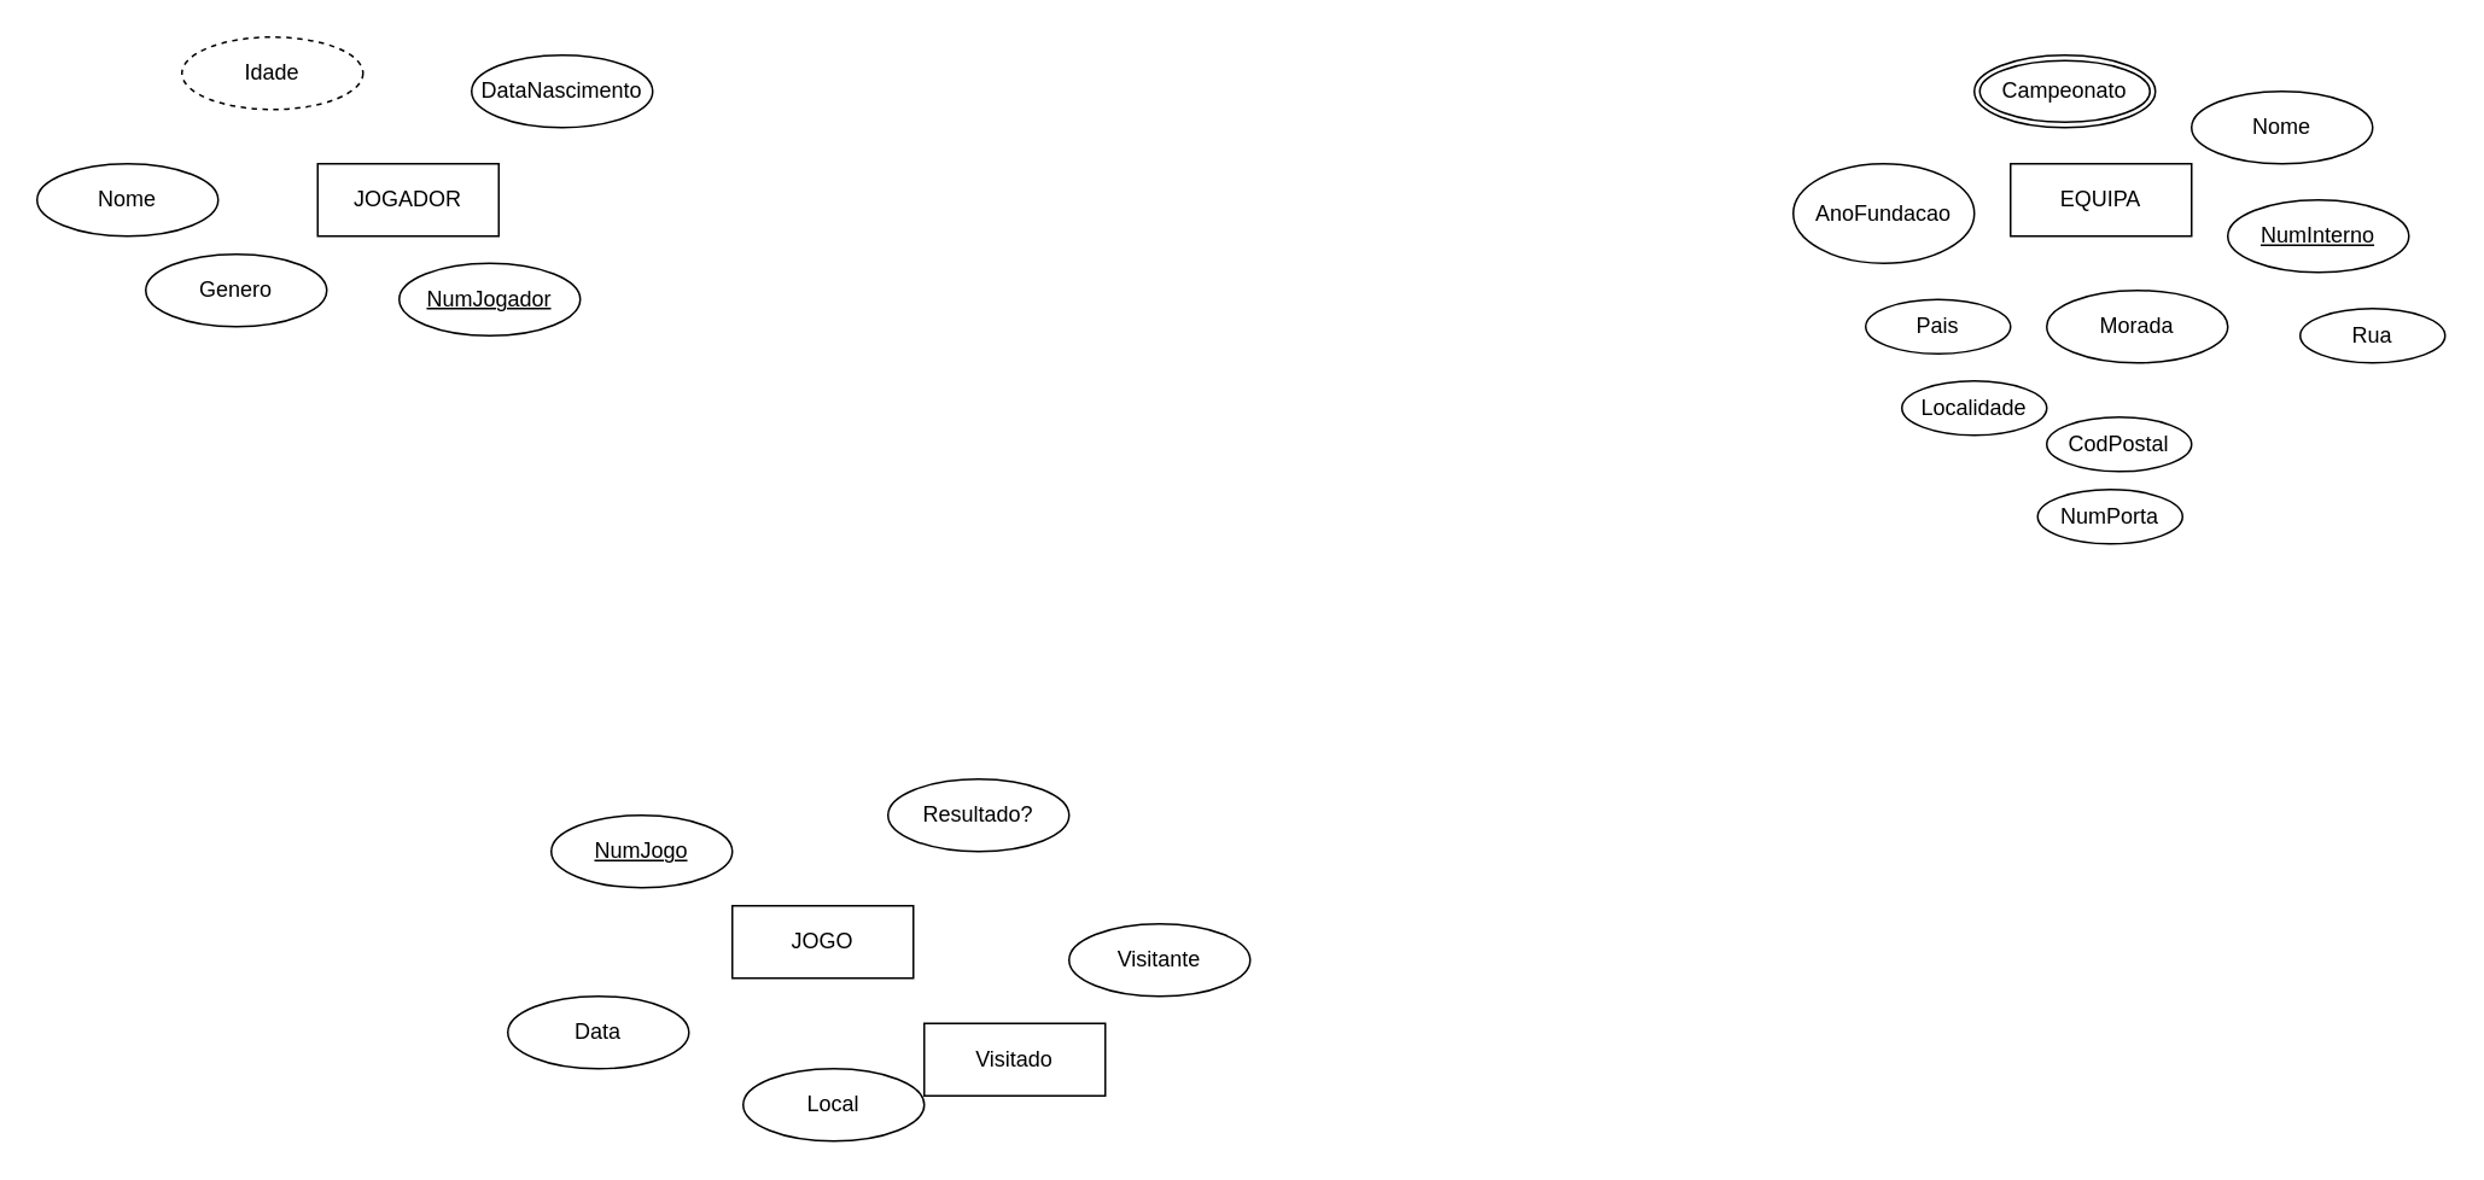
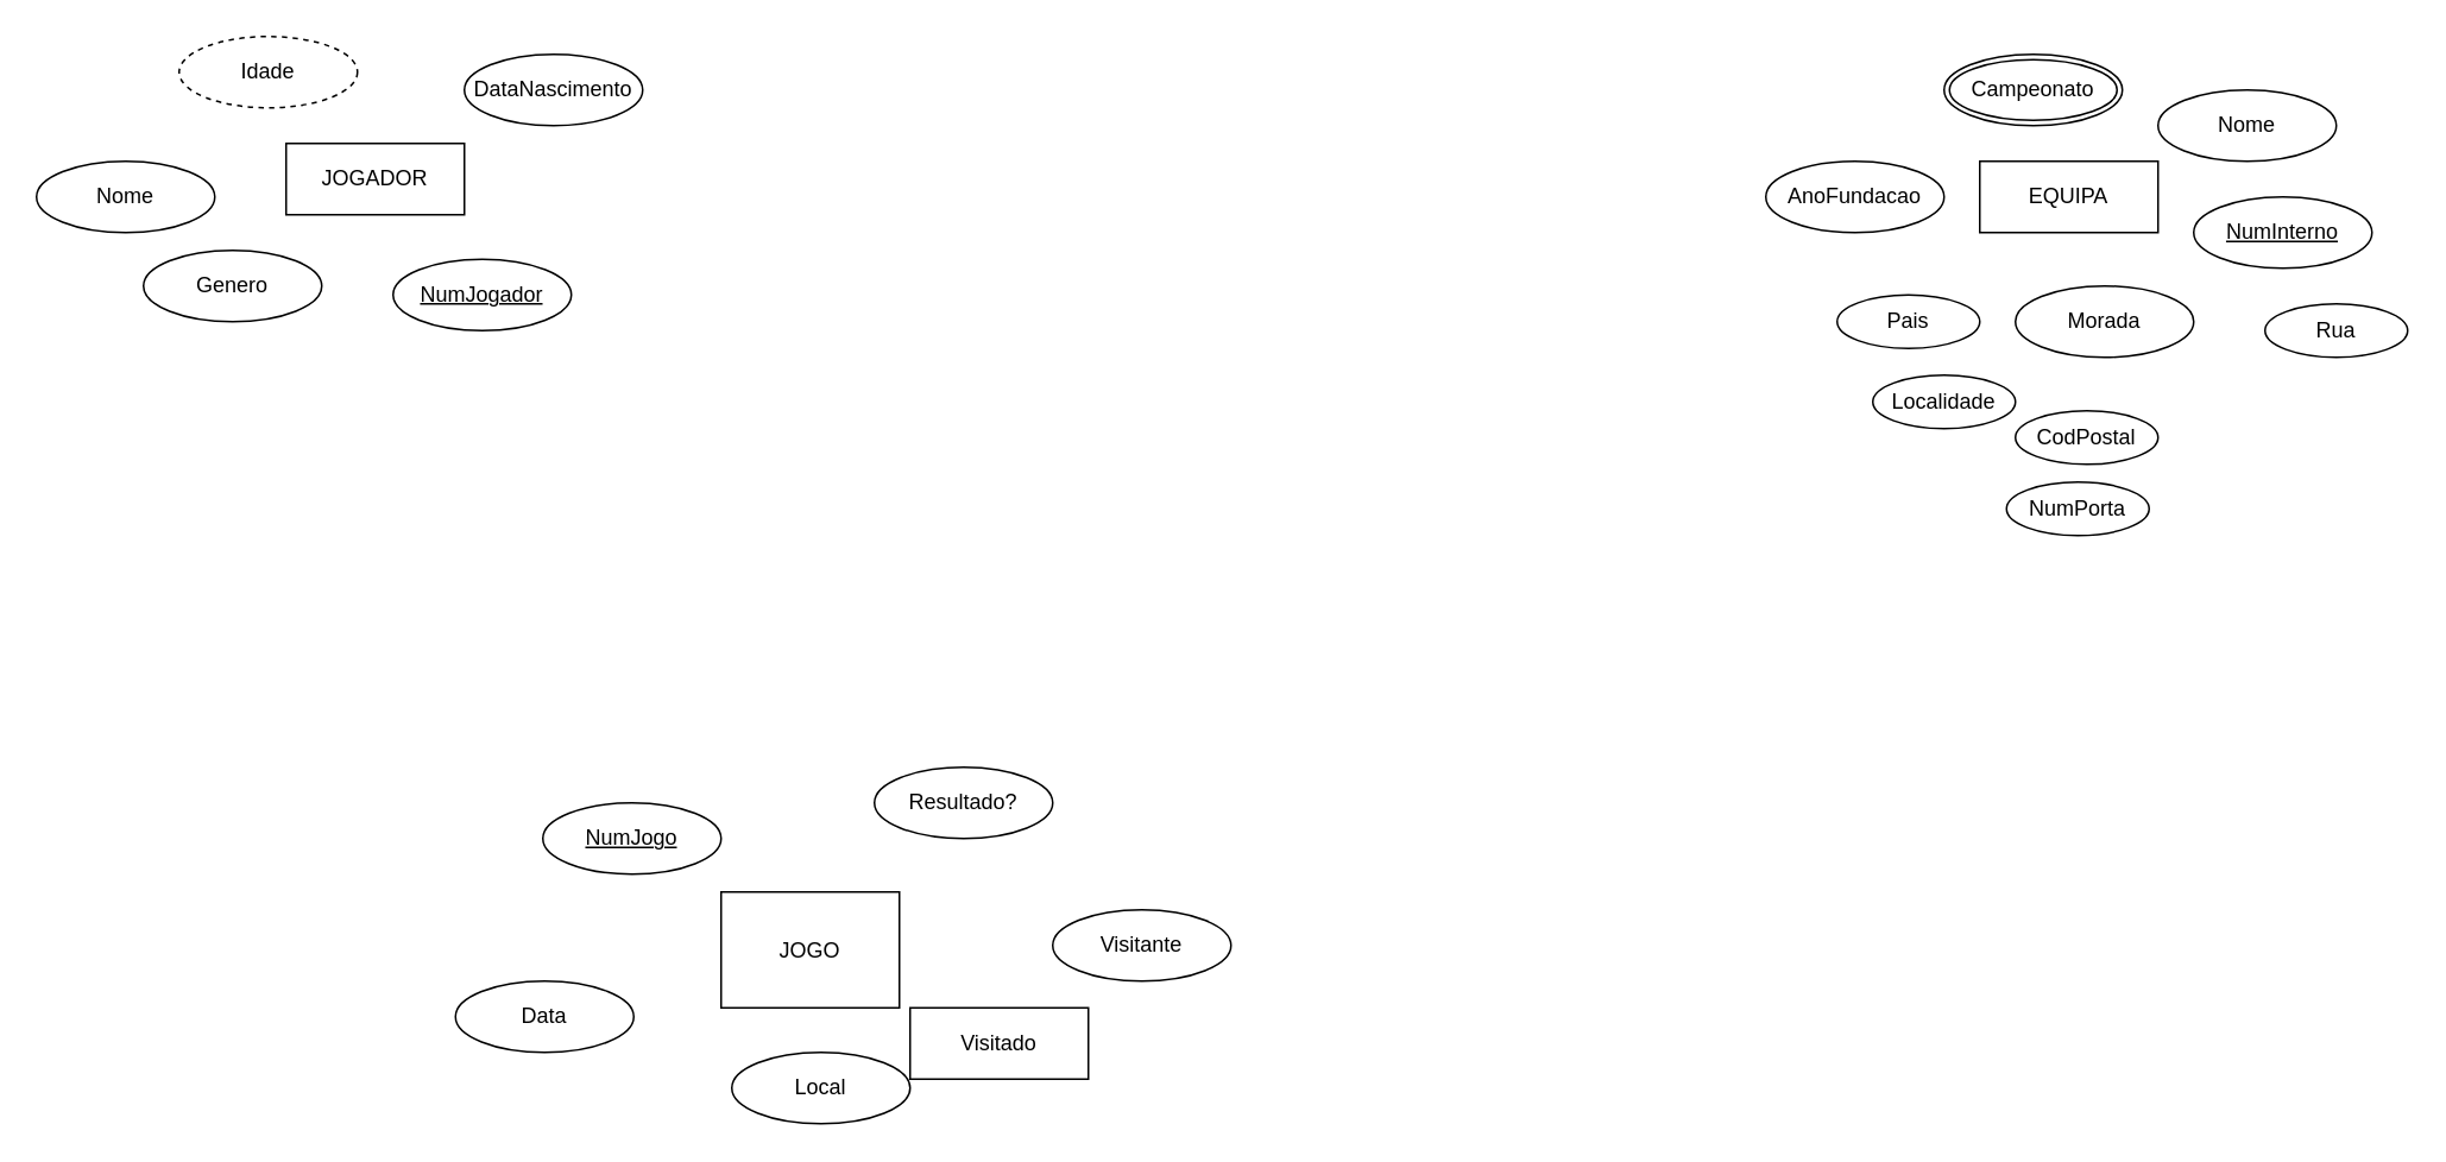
- <mxCell id="4" value="JOGADOR" style="whiteSpace=wrap;html=1;align=center;" vertex="1" parent="1"><mxGeometry x="175" y="90" width="100" height="40" as="geometry" /></mxCell>
+ <mxCell id="4" value="JOGADOR" style="whiteSpace=wrap;html=1;align=center;" vertex="1" parent="1"><mxGeometry x="160" y="80" width="100" height="40" as="geometry" /></mxCell>
- <mxCell id="9" value="AnoFundacao" style="ellipse;whiteSpace=wrap;html=1;align=center;" vertex="1" parent="1"><mxGeometry x="990" y="90" width="100" height="55" as="geometry" /></mxCell>
+ <mxCell id="9" value="AnoFundacao" style="ellipse;whiteSpace=wrap;html=1;align=center;" vertex="1" parent="1"><mxGeometry x="990" y="90" width="100" height="40" as="geometry" /></mxCell>
- <mxCell id="2" value="JOGO" style="whiteSpace=wrap;html=1;align=center;" vertex="1" parent="1"><mxGeometry x="404" y="500" width="100" height="40" as="geometry" /></mxCell>
+ <mxCell id="2" value="JOGO" style="whiteSpace=wrap;html=1;align=center;" vertex="1" parent="1"><mxGeometry x="404" y="500" width="100" height="65" as="geometry" /></mxCell>
- <mxCell id="21" value="Data" style="ellipse;whiteSpace=wrap;html=1;align=center;" vertex="1" parent="1"><mxGeometry x="280" y="550" width="100" height="40" as="geometry" /></mxCell>
+ <mxCell id="21" value="Data" style="ellipse;whiteSpace=wrap;html=1;align=center;" vertex="1" parent="1"><mxGeometry x="255" y="550" width="100" height="40" as="geometry" /></mxCell>
